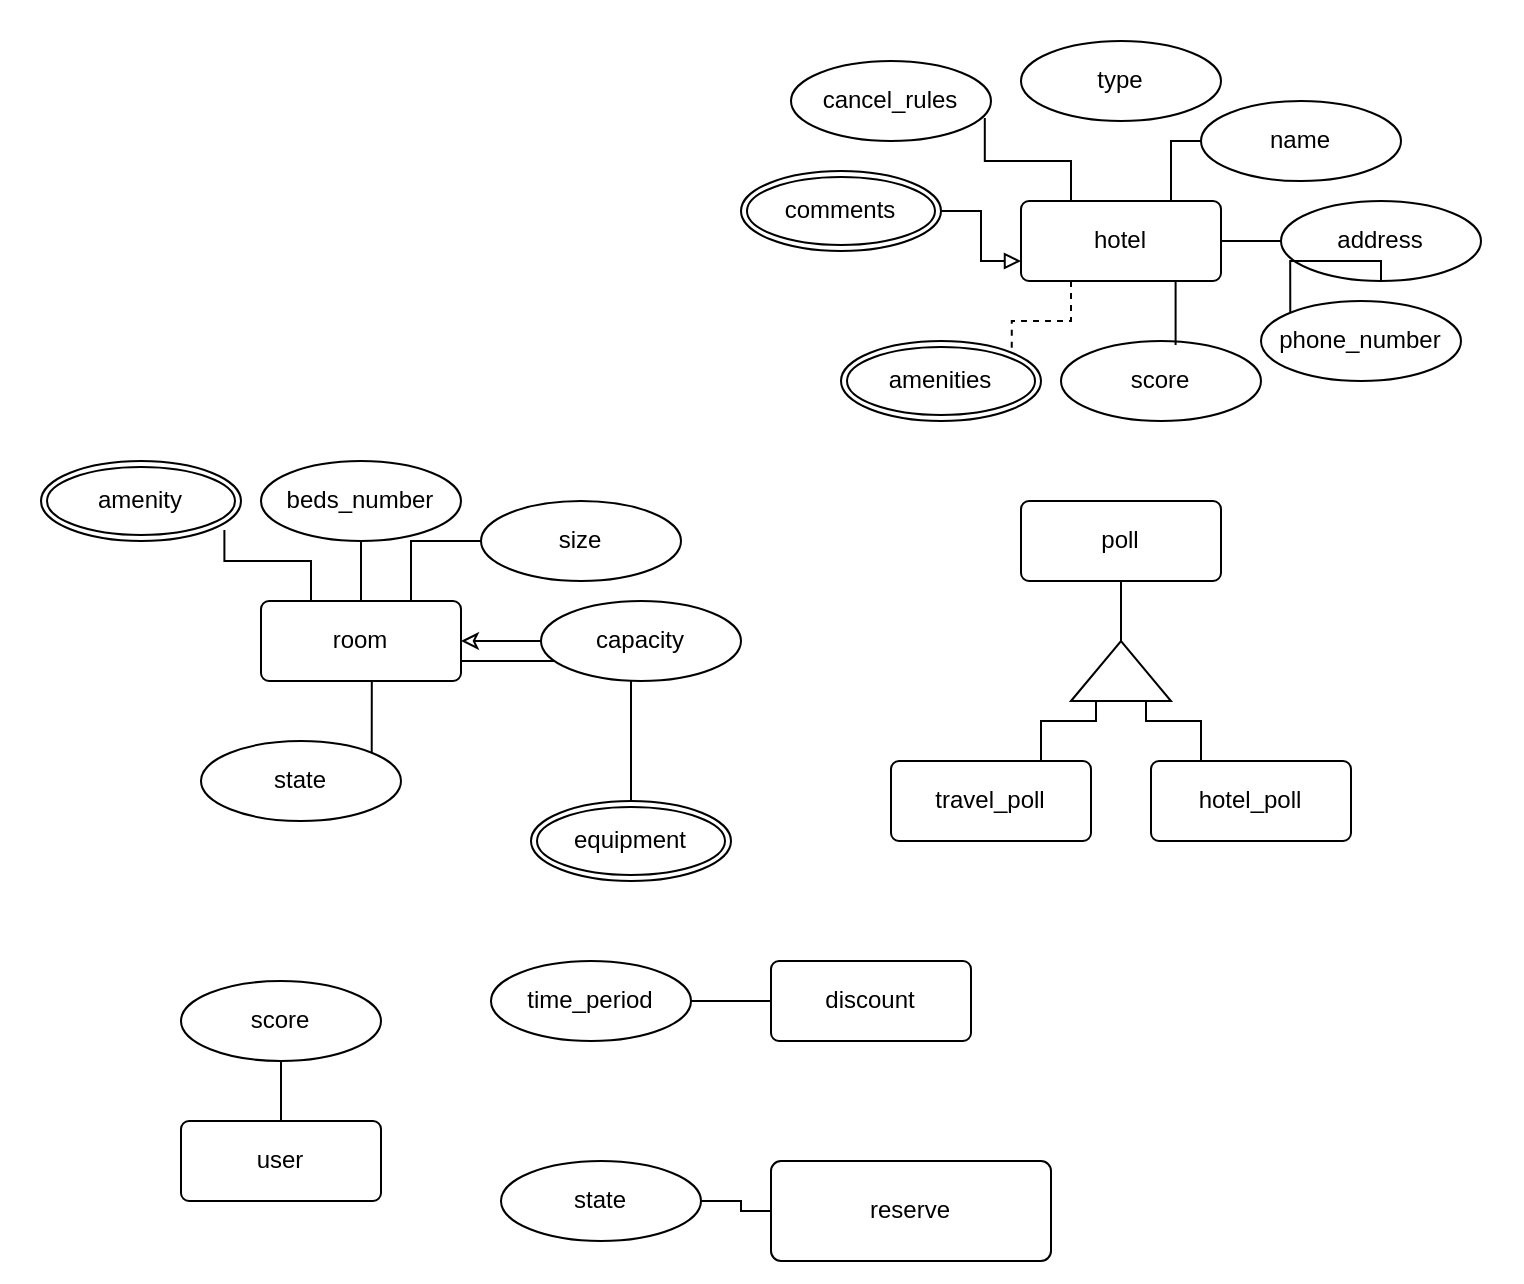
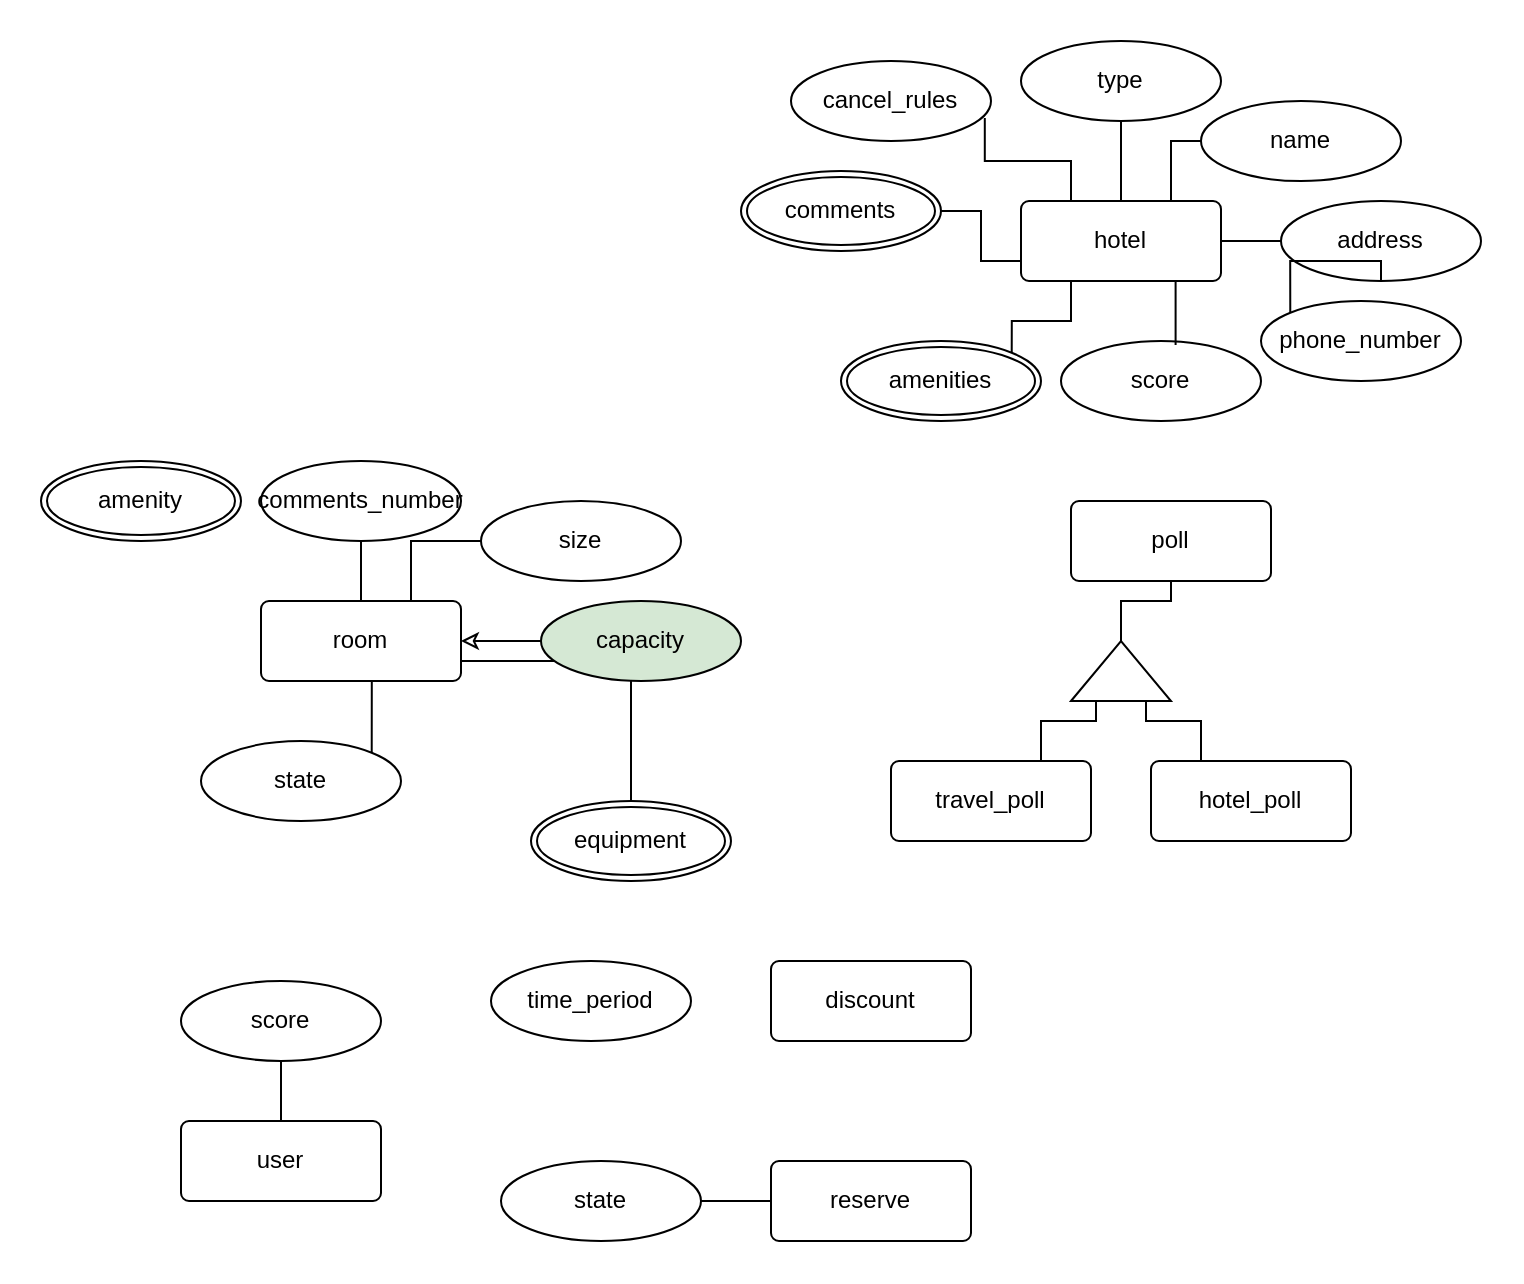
+ <mxCell id="4" value="" style="edgeStyle=orthogonalEdgeStyle;rounded=0;orthogonalLoop=1;jettySize=auto;html=1;endArrow=none;endFill=0;" edge="1" parent="1" source="5" target="3"><mxGeometry relative="1" as="geometry" /></mxCell>
- <mxCell id="46" style="edgeStyle=orthogonalEdgeStyle;rounded=0;orthogonalLoop=1;jettySize=auto;html=1;exitX=1;exitY=0.5;exitDx=0;exitDy=0;entryX=0;entryY=0.75;entryDx=0;entryDy=0;endArrow=block;endFill=0;" edge="1" parent="1" source="47" target="3"><mxGeometry relative="1" as="geometry" /></mxCell>
+ <mxCell id="46" style="edgeStyle=orthogonalEdgeStyle;rounded=0;orthogonalLoop=1;jettySize=auto;html=1;exitX=1;exitY=0.5;exitDx=0;exitDy=0;entryX=0;entryY=0.75;entryDx=0;entryDy=0;endArrow=none;endFill=0;" edge="1" parent="1" source="47" target="3"><mxGeometry relative="1" as="geometry" /></mxCell>
- <mxCell id="2" style="edgeStyle=orthogonalEdgeStyle;rounded=0;orthogonalLoop=1;jettySize=auto;html=1;exitX=0.25;exitY=1;exitDx=0;exitDy=0;entryX=1;entryY=0;entryDx=0;entryDy=0;endArrow=none;endFill=0;dashed=1;" edge="1" parent="1" source="3" target="45"><mxGeometry relative="1" as="geometry" /></mxCell>
+ <mxCell id="2" style="edgeStyle=orthogonalEdgeStyle;rounded=0;orthogonalLoop=1;jettySize=auto;html=1;exitX=0.25;exitY=1;exitDx=0;exitDy=0;entryX=1;entryY=0;entryDx=0;entryDy=0;endArrow=none;endFill=0;" edge="1" parent="1" source="3" target="45"><mxGeometry relative="1" as="geometry" /></mxCell>
- <mxCell id="11" value="beds_number" style="ellipse;whiteSpace=wrap;html=1;align=center;" vertex="1" parent="1"><mxGeometry x="130" y="230" width="100" height="40" as="geometry" /></mxCell>
+ <mxCell id="11" value="comments_number" style="ellipse;whiteSpace=wrap;html=1;align=center;" vertex="1" parent="1"><mxGeometry x="130" y="230" width="100" height="40" as="geometry" /></mxCell>
- <mxCell id="30" value="poll" style="rounded=1;arcSize=10;whiteSpace=wrap;html=1;align=center;" vertex="1" parent="1"><mxGeometry x="510" y="250" width="100" height="40" as="geometry" /></mxCell>
+ <mxCell id="30" value="poll" style="rounded=1;arcSize=10;whiteSpace=wrap;html=1;align=center;" vertex="1" parent="1"><mxGeometry x="535" y="250" width="100" height="40" as="geometry" /></mxCell>
- <mxCell id="17" style="edgeStyle=orthogonalEdgeStyle;rounded=0;orthogonalLoop=1;jettySize=auto;html=1;exitX=0.25;exitY=0;exitDx=0;exitDy=0;entryX=0.917;entryY=0.862;entryDx=0;entryDy=0;entryPerimeter=0;endArrow=none;endFill=0;" edge="1" parent="1" source="9" target="16"><mxGeometry relative="1" as="geometry" /></mxCell>
- <mxCell id="14" value="capacity" style="ellipse;whiteSpace=wrap;html=1;align=center;" vertex="1" parent="1"><mxGeometry x="270" y="300" width="100" height="40" as="geometry" /></mxCell>
+ <mxCell id="14" value="capacity" style="ellipse;whiteSpace=wrap;html=1;align=center;fillColor=#d5e8d4;" vertex="1" parent="1"><mxGeometry x="270" y="300" width="100" height="40" as="geometry" /></mxCell>
- <mxCell id="19" value="" style="edgeStyle=orthogonalEdgeStyle;rounded=0;orthogonalLoop=1;jettySize=auto;html=1;endArrow=none;endFill=0;" edge="1" parent="1" source="20" target="21"><mxGeometry relative="1" as="geometry" /></mxCell>
- <mxCell id="25" value="reserve" style="rounded=1;arcSize=10;whiteSpace=wrap;html=1;align=center;" vertex="1" parent="1"><mxGeometry x="385" y="580" width="140" height="50" as="geometry" /></mxCell>
+ <mxCell id="25" value="reserve" style="rounded=1;arcSize=10;whiteSpace=wrap;html=1;align=center;" vertex="1" parent="1"><mxGeometry x="385" y="580" width="100" height="40" as="geometry" /></mxCell>
